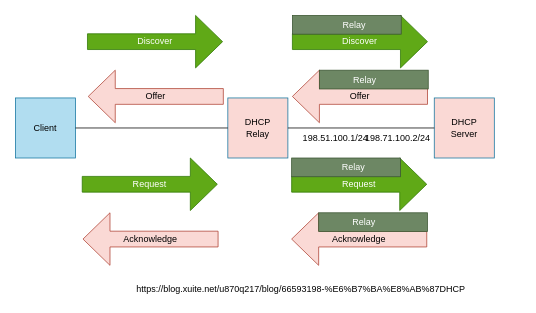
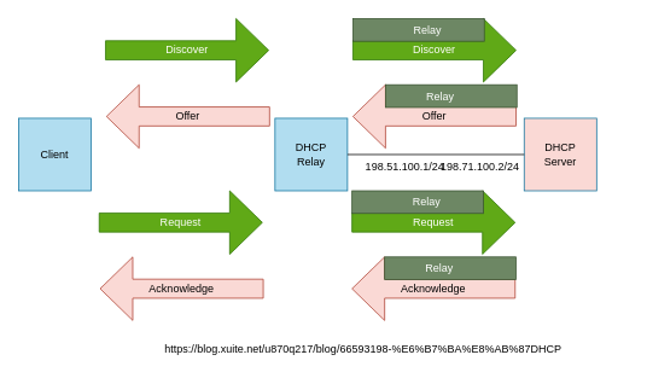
- <mxCell id="7" value="" style="endArrow=none;html=1;exitX=1;exitY=0.5;exitDx=0;exitDy=0;" parent="1" source="2" target="3" edge="1"><mxGeometry width="50" height="50" relative="1" as="geometry"><mxPoint x="365" y="264" as="sourcePoint" /><mxPoint x="415" y="214" as="targetPoint" /></mxGeometry></mxCell>
- <mxCell id="3" value="DHCP&lt;br&gt;Relay" style="whiteSpace=wrap;html=1;aspect=fixed;fillColor=#fad9d5;strokeColor=#10739e;" parent="1" vertex="1"><mxGeometry x="303" y="130" width="80" height="80" as="geometry" /></mxCell>
+ <mxCell id="3" value="DHCP&lt;br&gt;Relay" style="whiteSpace=wrap;html=1;aspect=fixed;fillColor=#b1ddf0;strokeColor=#10739e;" parent="1" vertex="1"><mxGeometry x="303" y="130" width="80" height="80" as="geometry" /></mxCell>
